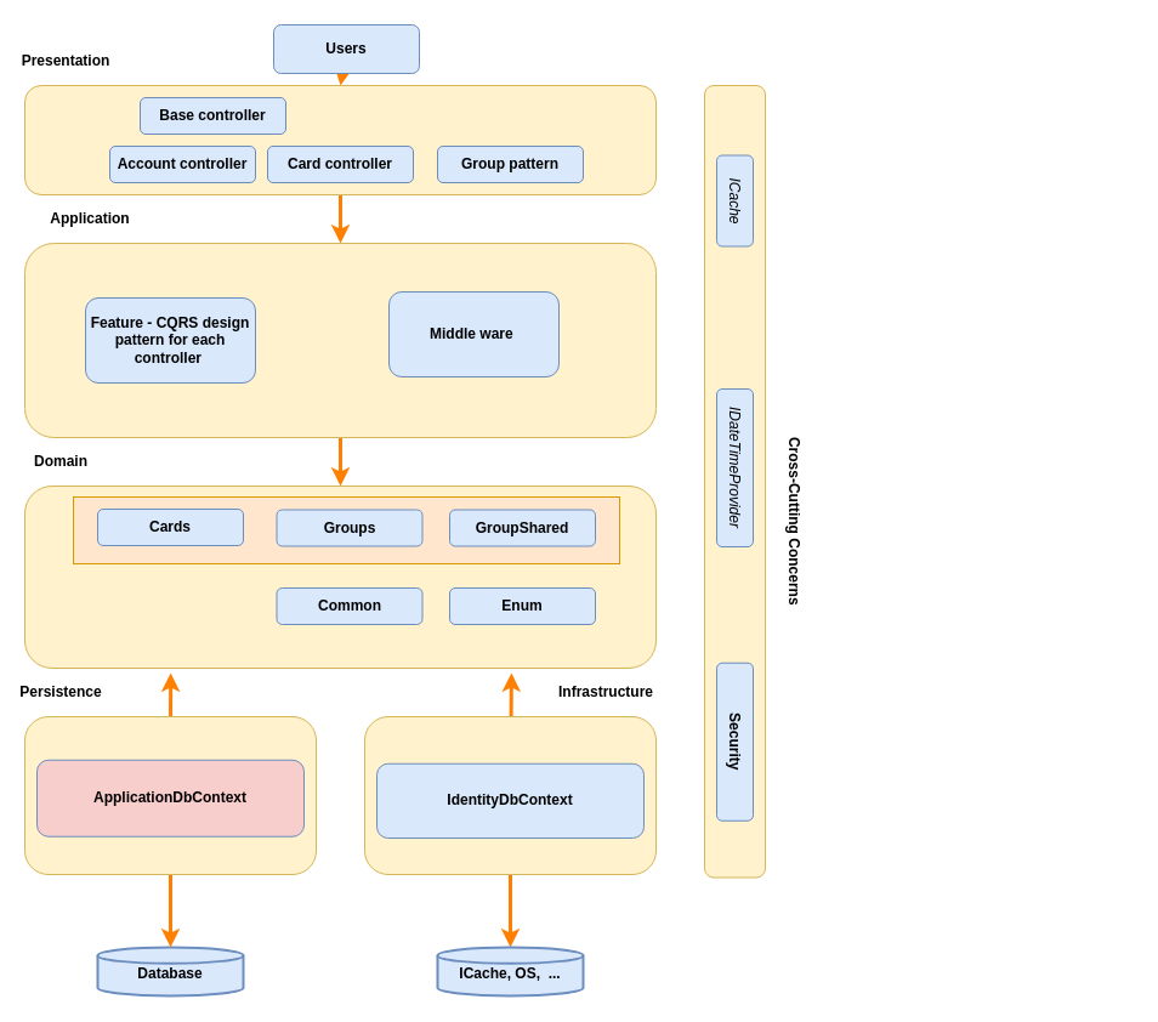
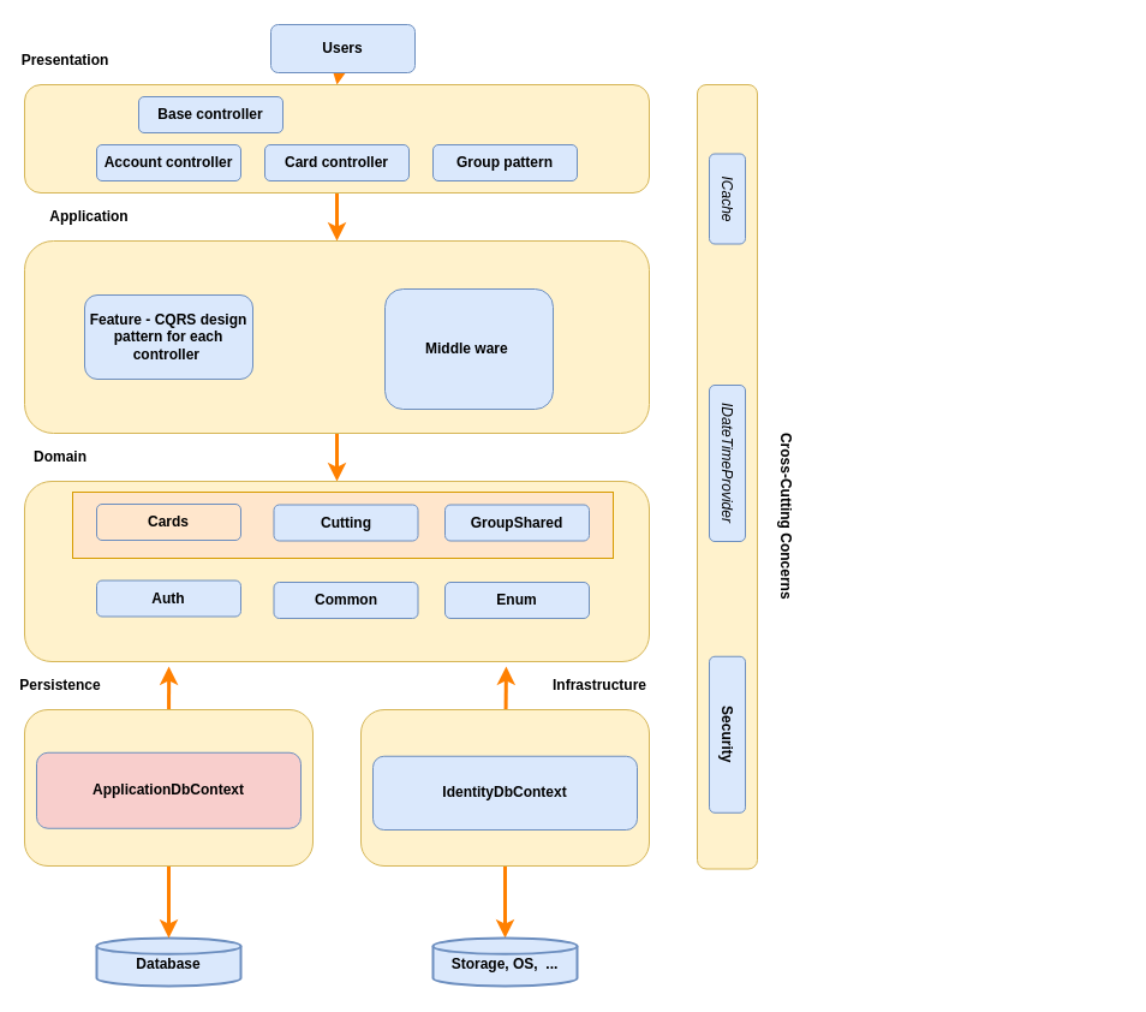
- <mxCell id="32" value="Account controller" style="rounded=1;whiteSpace=wrap;html=1;fillColor=#dae8fc;align=center;fontStyle=1;strokeColor=#6c8ebf;" vertex="1" parent="1"><mxGeometry x="90" y="120" width="120" height="30" as="geometry" /></mxCell>
+ <mxCell id="32" value="Account controller" style="rounded=1;whiteSpace=wrap;html=1;fillColor=#dae8fc;align=center;fontStyle=1;strokeColor=#6c8ebf;" vertex="1" parent="1"><mxGeometry x="80" y="120" width="120" height="30" as="geometry" /></mxCell>
- <mxCell id="41" value="Middle ware&amp;nbsp;" style="rounded=1;whiteSpace=wrap;html=1;fillColor=#dae8fc;align=center;fontStyle=1;strokeColor=#6c8ebf;" vertex="1" parent="1"><mxGeometry x="320" y="240" width="140" height="70" as="geometry" /></mxCell>
+ <mxCell id="41" value="Middle ware&amp;nbsp;" style="rounded=1;whiteSpace=wrap;html=1;fillColor=#dae8fc;align=center;fontStyle=1;strokeColor=#6c8ebf;" vertex="1" parent="1"><mxGeometry x="320" y="240" width="140" height="100" as="geometry" /></mxCell>
- <mxCell id="38" value="Cards" style="rounded=1;whiteSpace=wrap;html=1;fillColor=#dae8fc;align=center;fontStyle=1;strokeColor=#6c8ebf;" vertex="1" parent="1"><mxGeometry x="80" y="419" width="120" height="30" as="geometry" /></mxCell>
+ <mxCell id="38" value="Cards" style="rounded=1;whiteSpace=wrap;html=1;fillColor=#ffe6cc;align=center;fontStyle=1;strokeColor=#6c8ebf;" vertex="1" parent="1"><mxGeometry x="80" y="419" width="120" height="30" as="geometry" /></mxCell>
- <mxCell id="39" value="Groups" style="rounded=1;whiteSpace=wrap;html=1;fillColor=#dae8fc;align=center;fontStyle=1;strokeColor=#6c8ebf;" vertex="1" parent="1"><mxGeometry x="227.5" y="419.5" width="120" height="30" as="geometry" /></mxCell>
+ <mxCell id="39" value="Cutting" style="rounded=1;whiteSpace=wrap;html=1;fillColor=#dae8fc;align=center;fontStyle=1;strokeColor=#6c8ebf;" vertex="1" parent="1"><mxGeometry x="227.5" y="419.5" width="120" height="30" as="geometry" /></mxCell>
+ <mxCell id="34" value="Auth" style="rounded=1;whiteSpace=wrap;html=1;fillColor=#dae8fc;align=center;fontStyle=1;strokeColor=#6c8ebf;" vertex="1" parent="1"><mxGeometry x="80" y="482.5" width="120" height="30" as="geometry" /></mxCell>
- <mxCell id="16" value="ICache, OS,&amp;nbsp; ..." style="strokeWidth=2;html=1;shape=mxgraph.flowchart.database;whiteSpace=wrap;fontStyle=1;spacingTop=3;fillColor=#dae8fc;strokeColor=#6c8ebf;" parent="1" vertex="1"><mxGeometry x="360" y="780" width="120" height="40" as="geometry" /></mxCell>
+ <mxCell id="16" value="Storage, OS,&amp;nbsp; ..." style="strokeWidth=2;html=1;shape=mxgraph.flowchart.database;whiteSpace=wrap;fontStyle=1;spacingTop=3;fillColor=#dae8fc;strokeColor=#6c8ebf;" parent="1" vertex="1"><mxGeometry x="360" y="780" width="120" height="40" as="geometry" /></mxCell>
